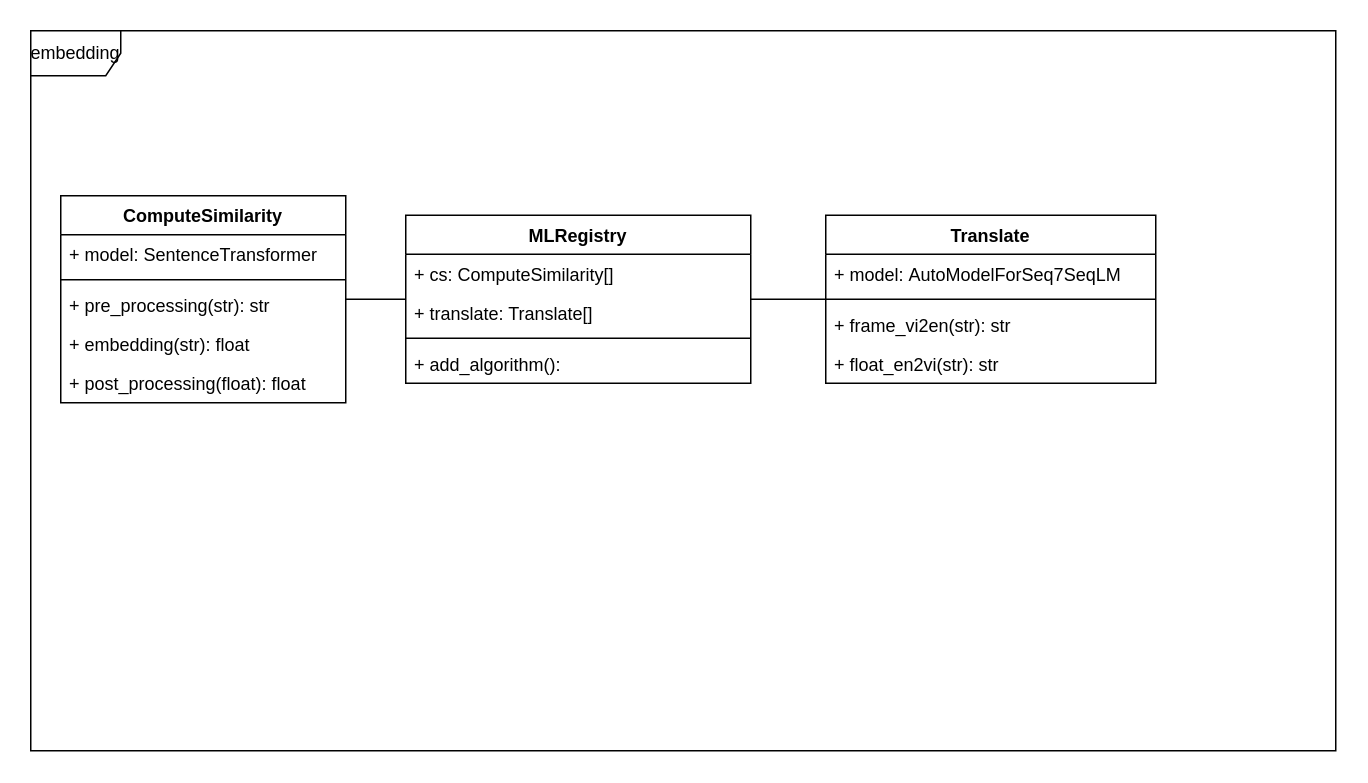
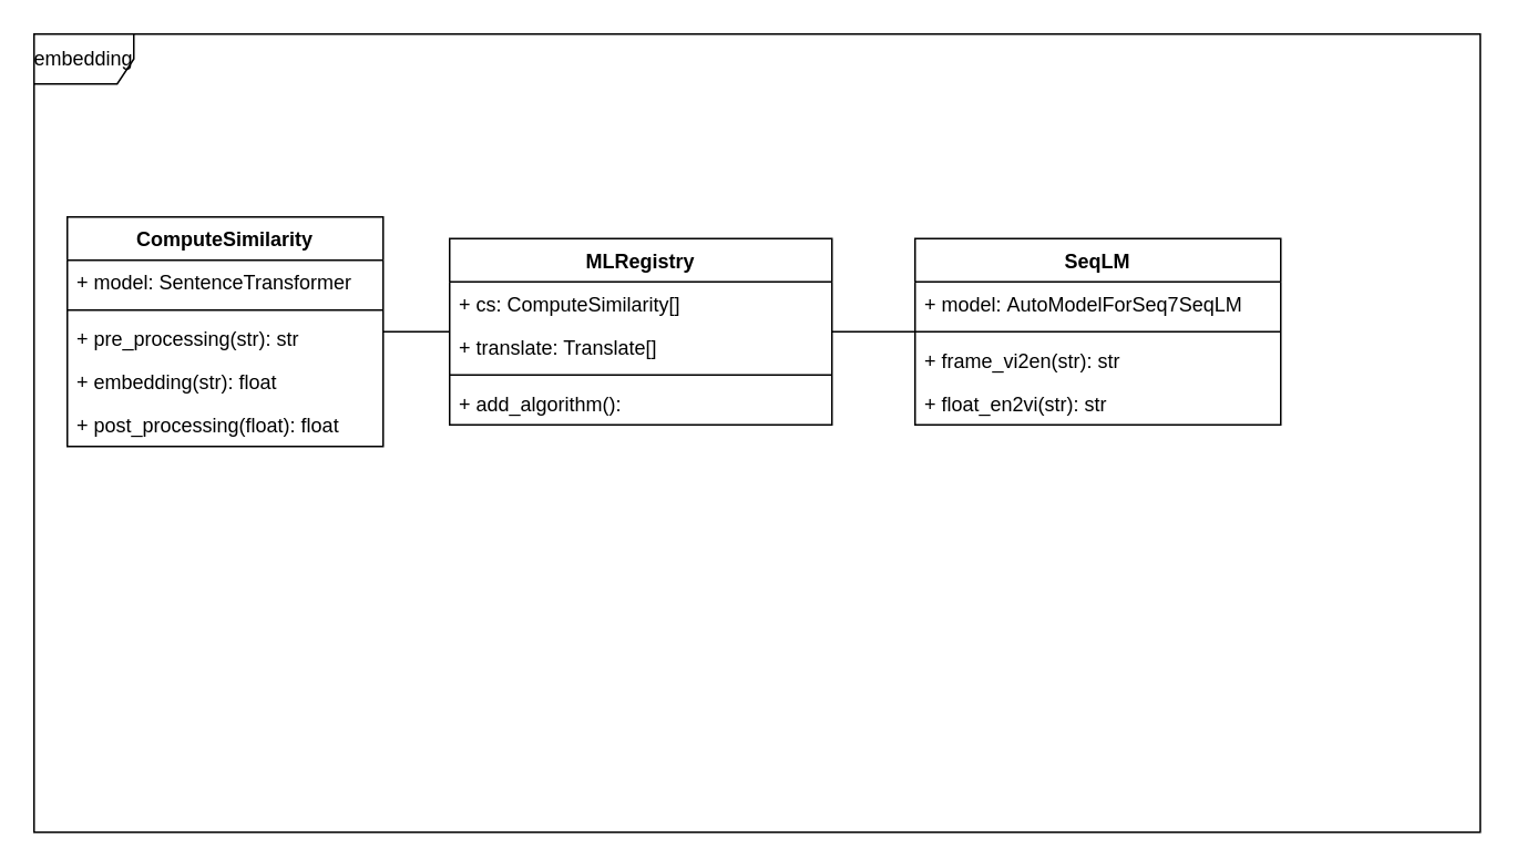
- <mxCell id="15" value="Translate" style="swimlane;fontStyle=1;align=center;verticalAlign=top;childLayout=stackLayout;horizontal=1;startSize=26;horizontalStack=0;resizeParent=1;resizeParentMax=0;resizeLast=0;collapsible=1;marginBottom=0;" vertex="1" parent="1"><mxGeometry x="550" y="143" width="220" height="112" as="geometry" /></mxCell>
+ <mxCell id="15" value="SeqLM" style="swimlane;fontStyle=1;align=center;verticalAlign=top;childLayout=stackLayout;horizontal=1;startSize=26;horizontalStack=0;resizeParent=1;resizeParentMax=0;resizeLast=0;collapsible=1;marginBottom=0;" vertex="1" parent="1"><mxGeometry x="550" y="143" width="220" height="112" as="geometry" /></mxCell>
